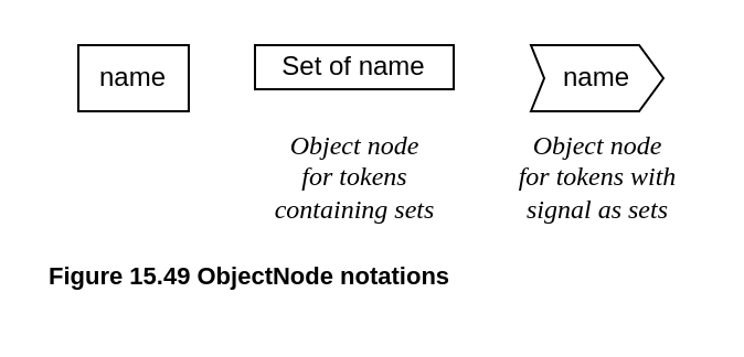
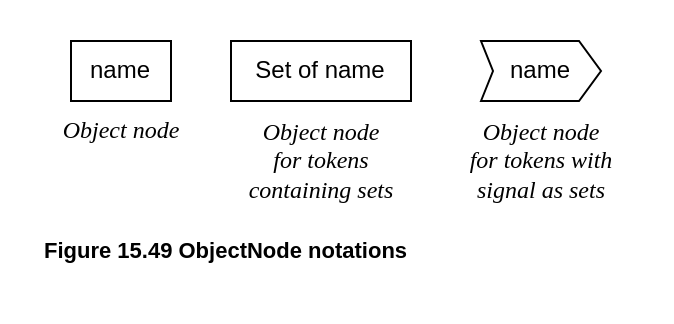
- <mxCell id="4" value="Set of name" style="whiteSpace=wrap;html=1;" vertex="1" parent="1"><mxGeometry x="115" y="20" width="90" height="20" as="geometry" /></mxCell>
+ <mxCell id="4" value="Set of name" style="whiteSpace=wrap;html=1;" vertex="1" parent="1"><mxGeometry x="115" width="90" height="30" as="geometry" y="20" /></mxCell>
+ <mxCell id="3" value="&lt;i&gt;Object node&lt;/i&gt;" style="text;html=1;align=center;verticalAlign=middle;resizable=0;points=[];autosize=1;strokeColor=none;fillColor=none;fontSize=12;fontFamily=Times New Roman;fontColor=default;" vertex="1" parent="1"><mxGeometry y="50" width="80" height="30" as="geometry" x="20" /></mxCell>
